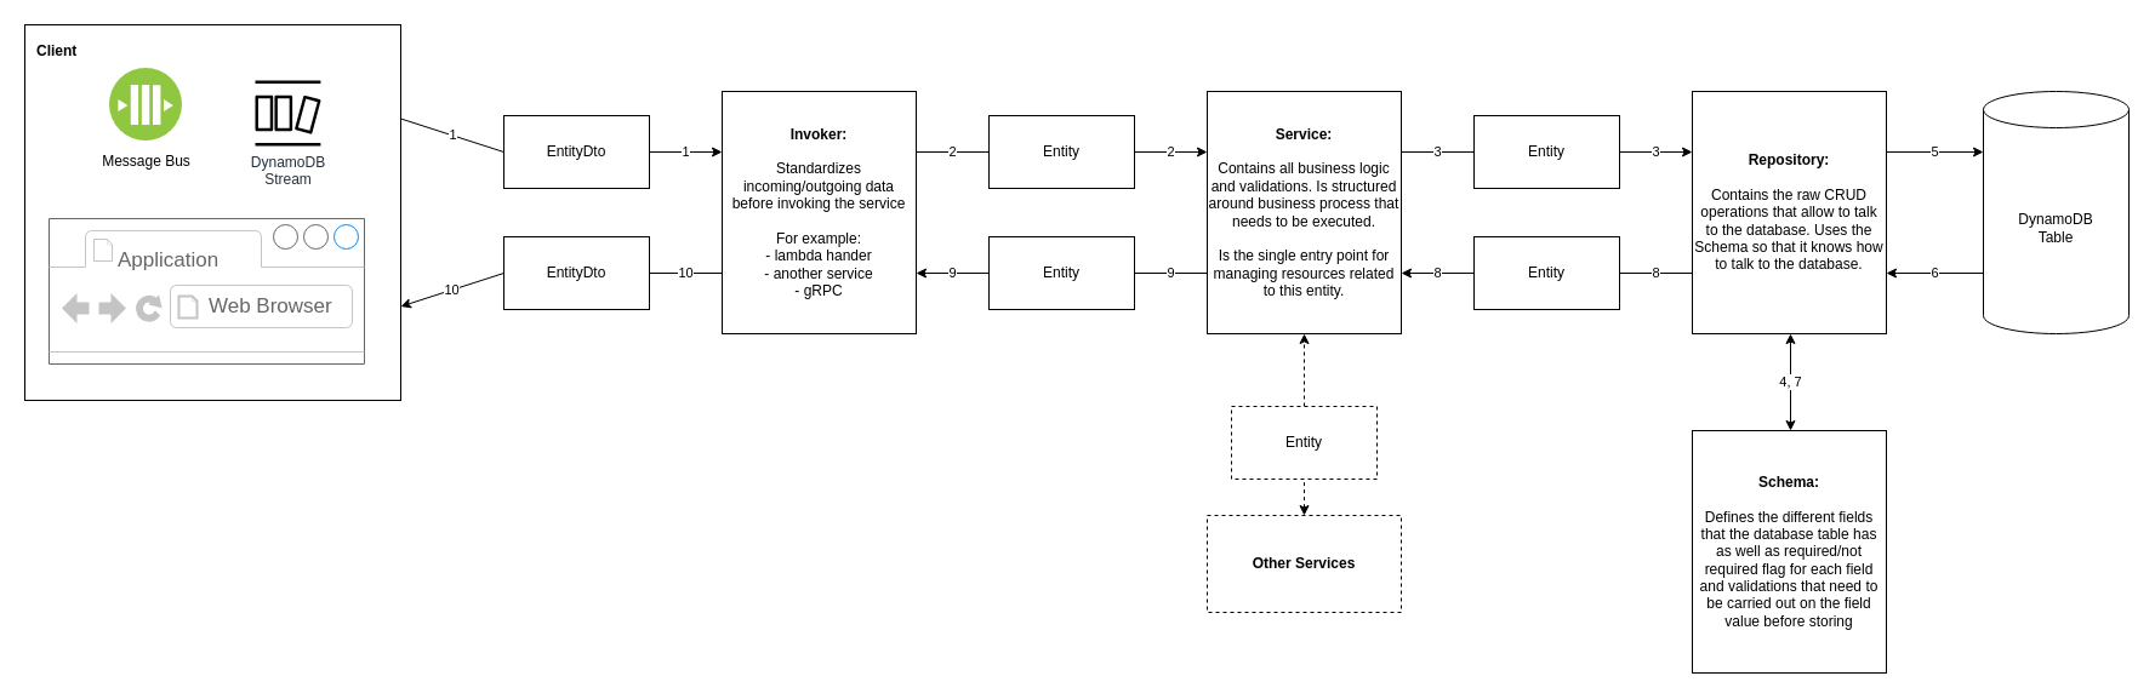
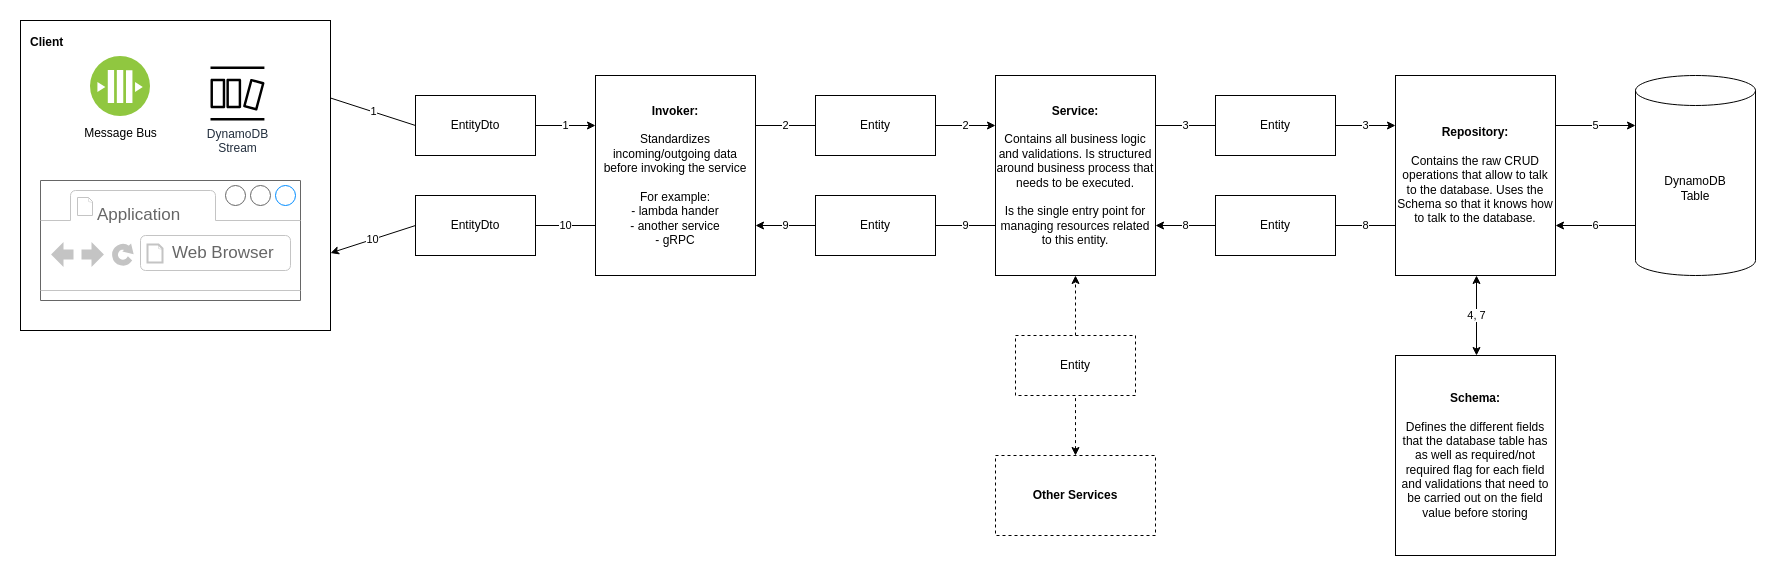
- <mxCell id="35" value="&lt;b&gt;Other Services&lt;/b&gt;" style="rounded=0;whiteSpace=wrap;html=1;dashed=1;" vertex="1" parent="1"><mxGeometry x="995" y="425" width="160" height="80" as="geometry" /></mxCell>
+ <mxCell id="35" value="&lt;b&gt;Other Services&lt;/b&gt;" style="rounded=0;whiteSpace=wrap;html=1;dashed=1;" vertex="1" parent="1"><mxGeometry x="995" y="455" width="160" height="80" as="geometry" /></mxCell>
